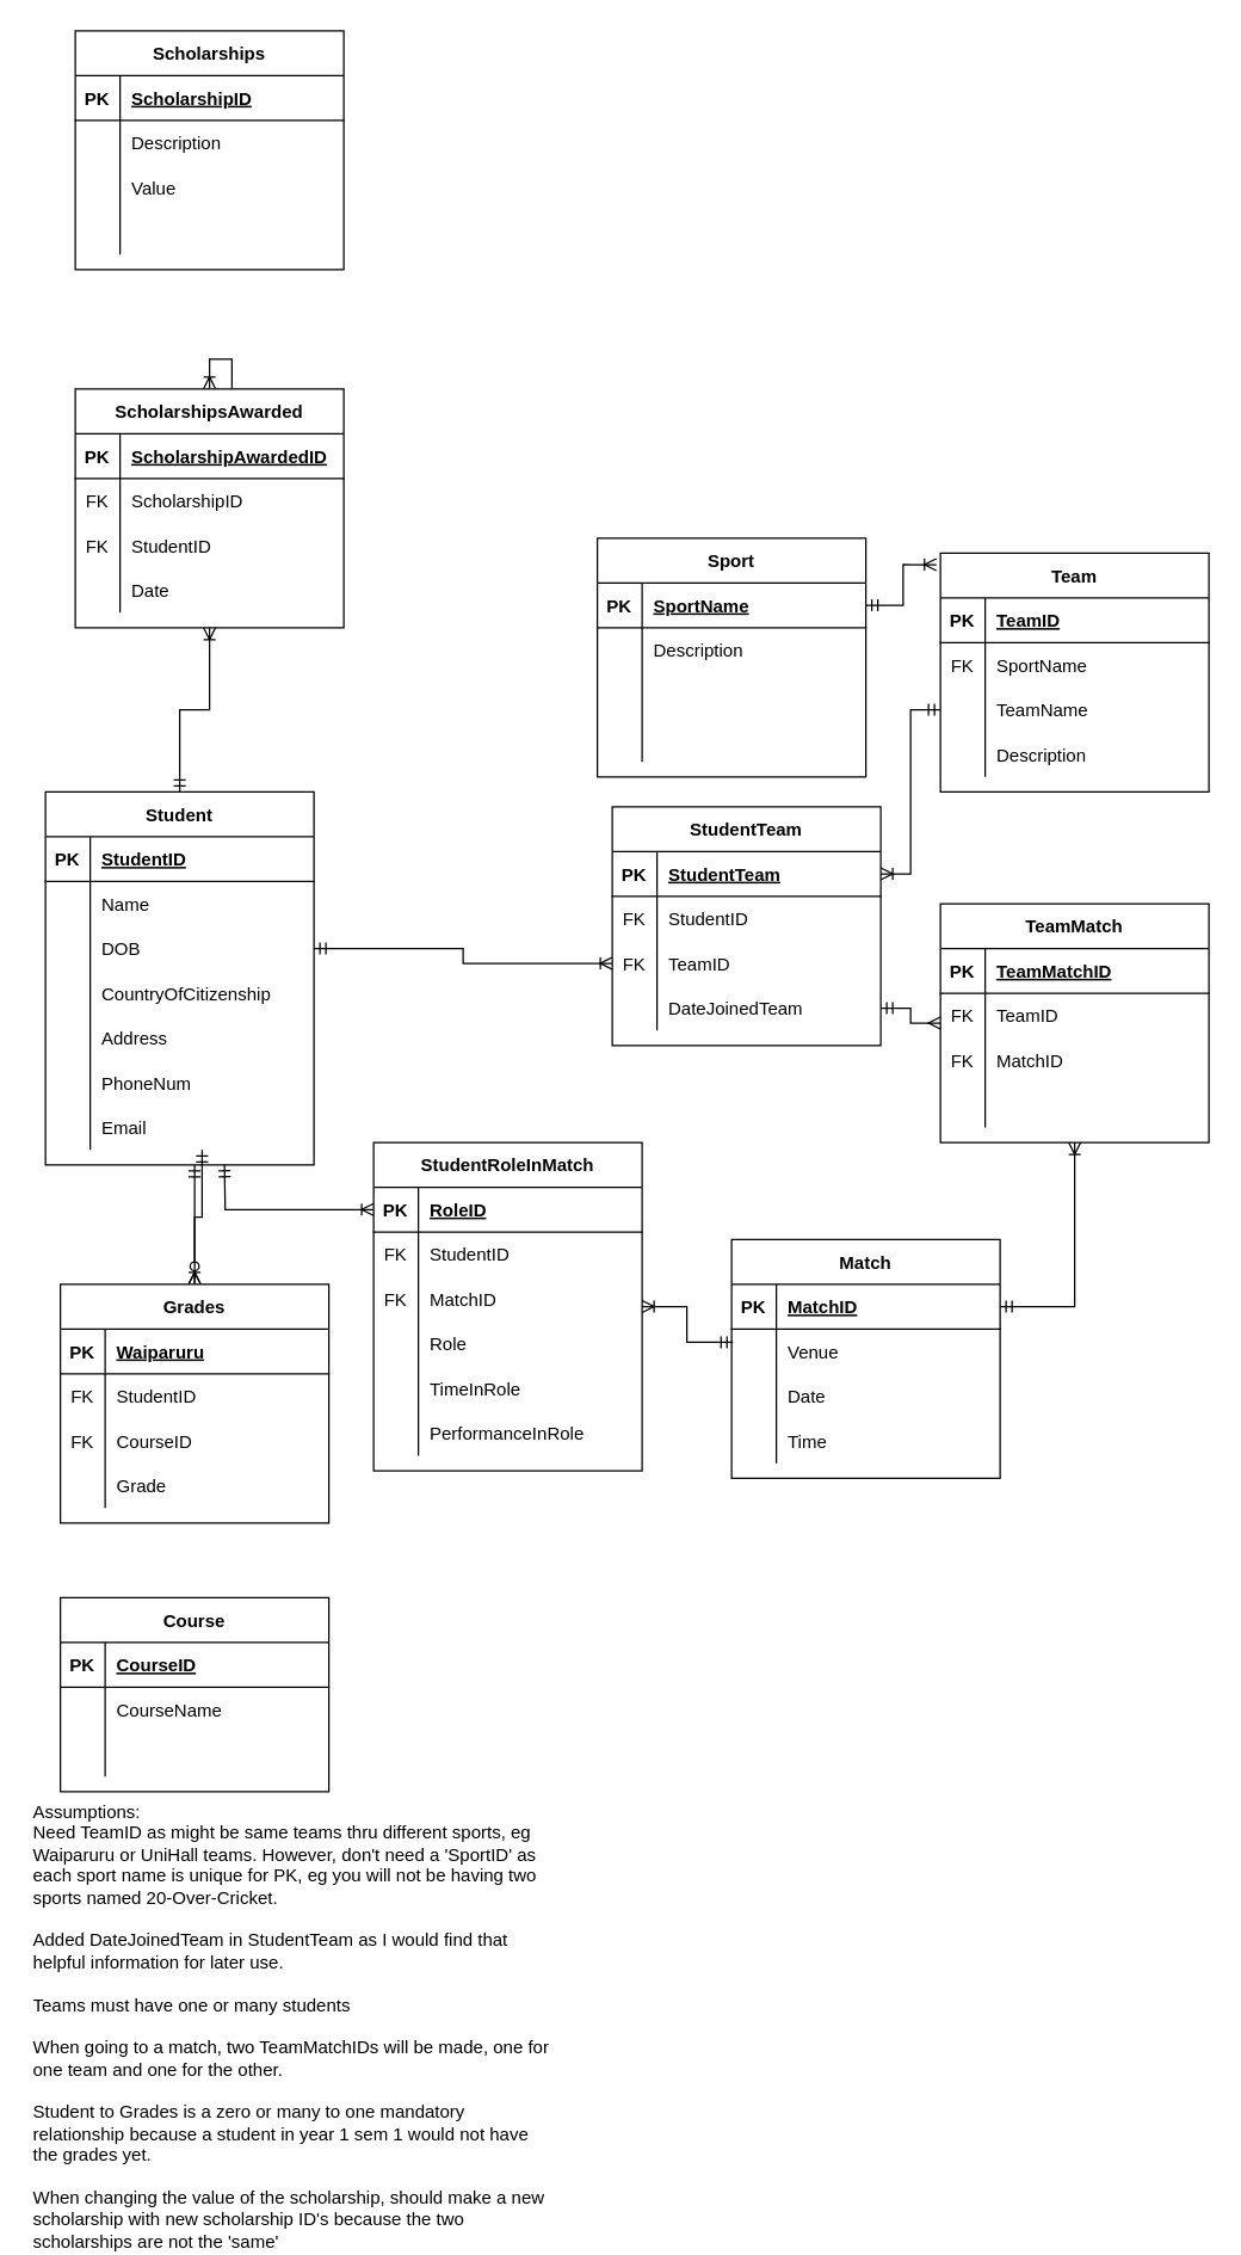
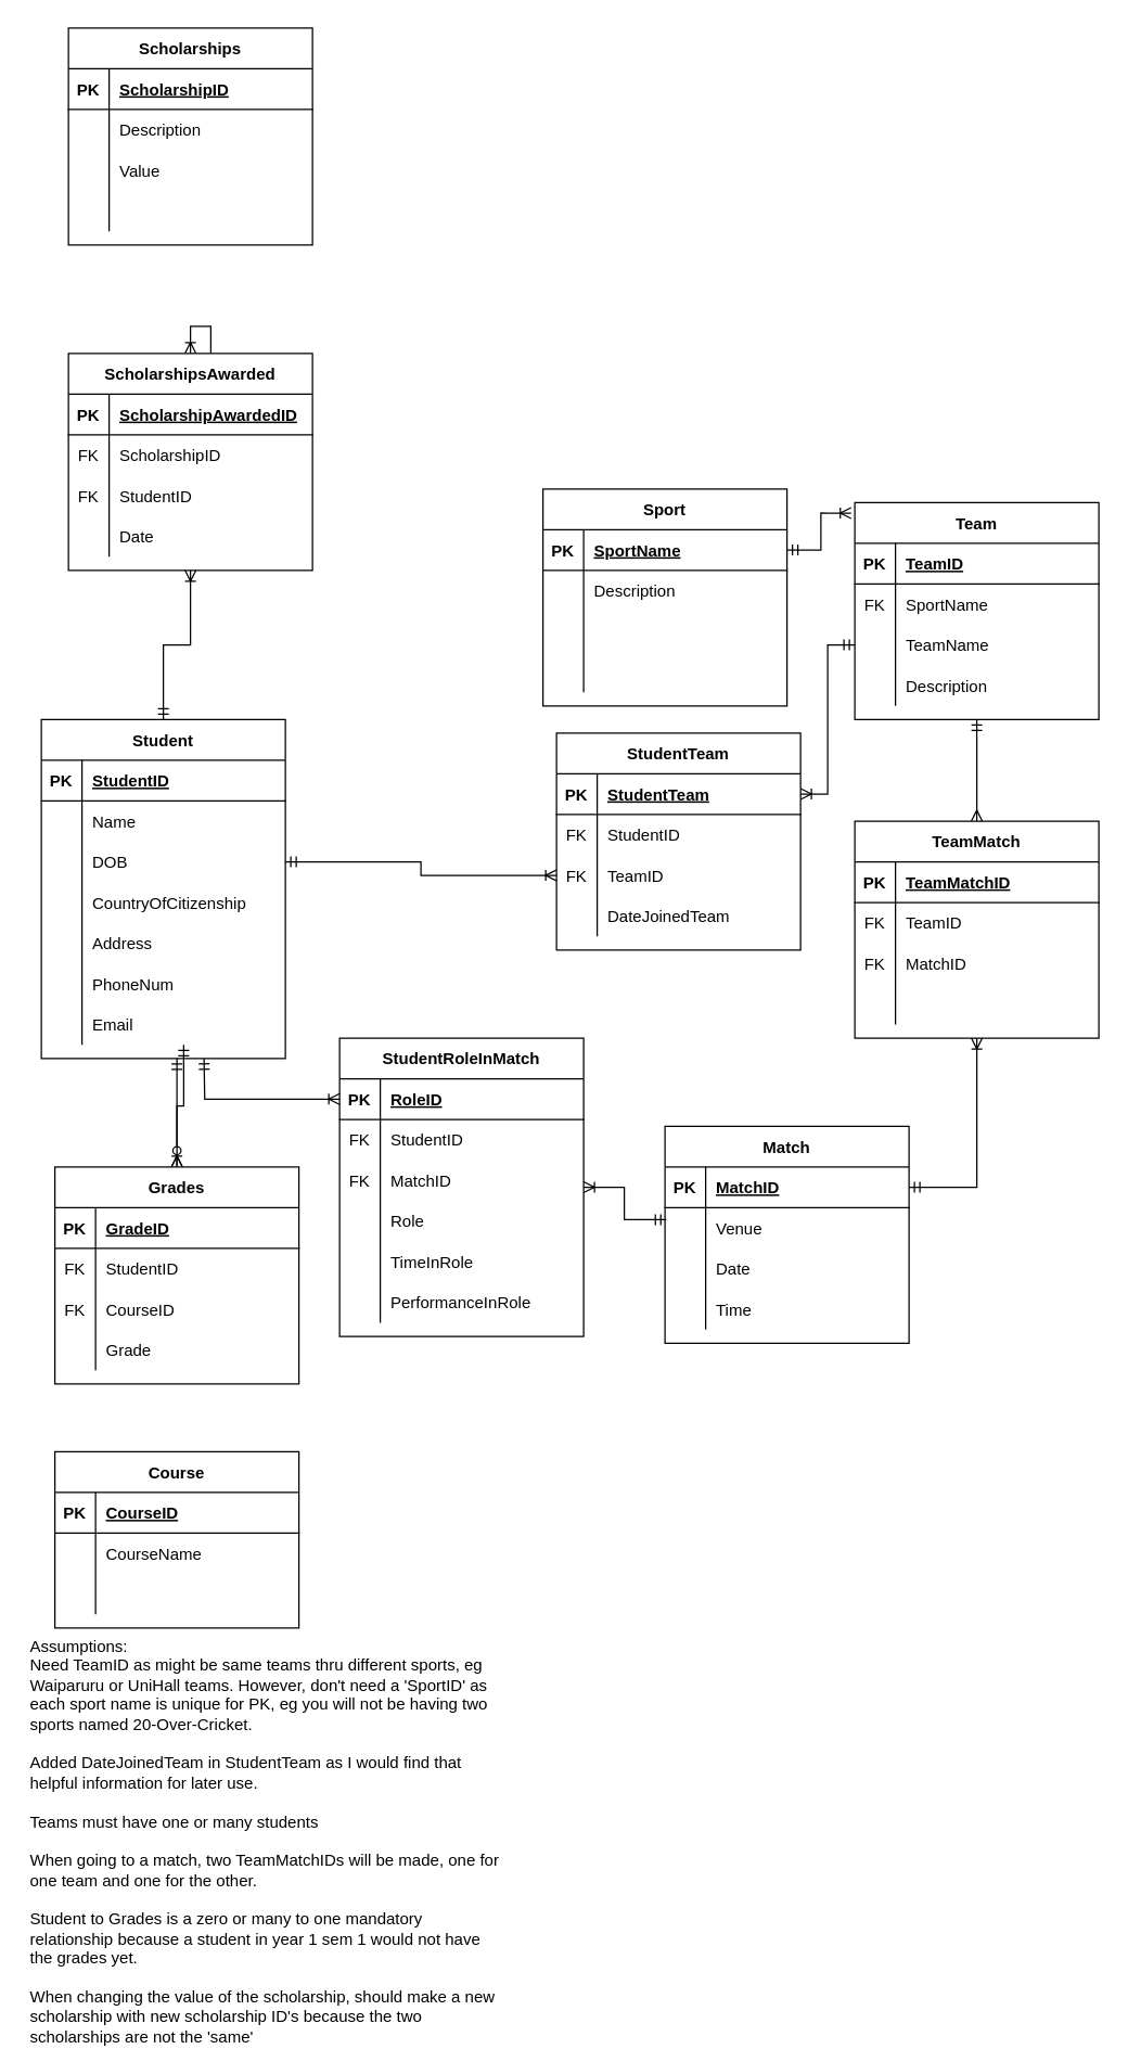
- <mxCell id="65" style="edgeStyle=orthogonalEdgeStyle;rounded=0;orthogonalLoop=1;jettySize=auto;html=1;startArrow=ERmany;startFill=0;endArrow=ERmandOne;endFill=0;" edge="1" parent="1" source="67" target="92"><mxGeometry relative="1" as="geometry" /></mxCell>
+ <mxCell id="65" style="edgeStyle=orthogonalEdgeStyle;rounded=0;orthogonalLoop=1;jettySize=auto;html=1;entryX=0.5;entryY=1;entryDx=0;entryDy=0;startArrow=ERmany;startFill=0;endArrow=ERmandOne;endFill=0;" edge="1" parent="1" source="67" target="24"><mxGeometry relative="1" as="geometry" /></mxCell>
- <mxCell id="131" value="Waiparuru" style="shape=partialRectangle;connectable=0;fillColor=none;top=0;left=0;bottom=0;right=0;align=left;spacingLeft=6;fontStyle=5;overflow=hidden;" vertex="1" parent="129"><mxGeometry x="30" width="150" height="30" as="geometry"><mxRectangle width="150" height="30" as="alternateBounds" /></mxGeometry></mxCell>
+ <mxCell id="131" value="GradeID" style="shape=partialRectangle;connectable=0;fillColor=none;top=0;left=0;bottom=0;right=0;align=left;spacingLeft=6;fontStyle=5;overflow=hidden;" vertex="1" parent="129"><mxGeometry x="30" width="150" height="30" as="geometry"><mxRectangle width="150" height="30" as="alternateBounds" /></mxGeometry></mxCell>
